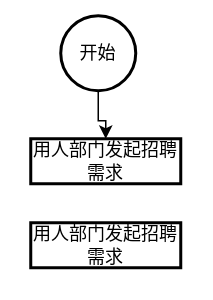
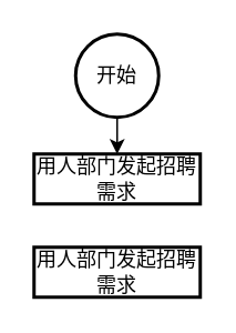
- <mxCell id="3" value="开始" style="strokeWidth=2;html=1;shape=mxgraph.flowchart.start_2;whiteSpace=wrap;aspect=fixed;" vertex="1" parent="1"><mxGeometry x="40" y="10" width="50" height="50" as="geometry" /></mxCell>
+ <mxCell id="3" value="开始" style="strokeWidth=2;html=1;shape=mxgraph.flowchart.start_2;whiteSpace=wrap;aspect=fixed;" vertex="1" parent="1"><mxGeometry x="45" y="20" width="50" height="50" as="geometry" /></mxCell>
